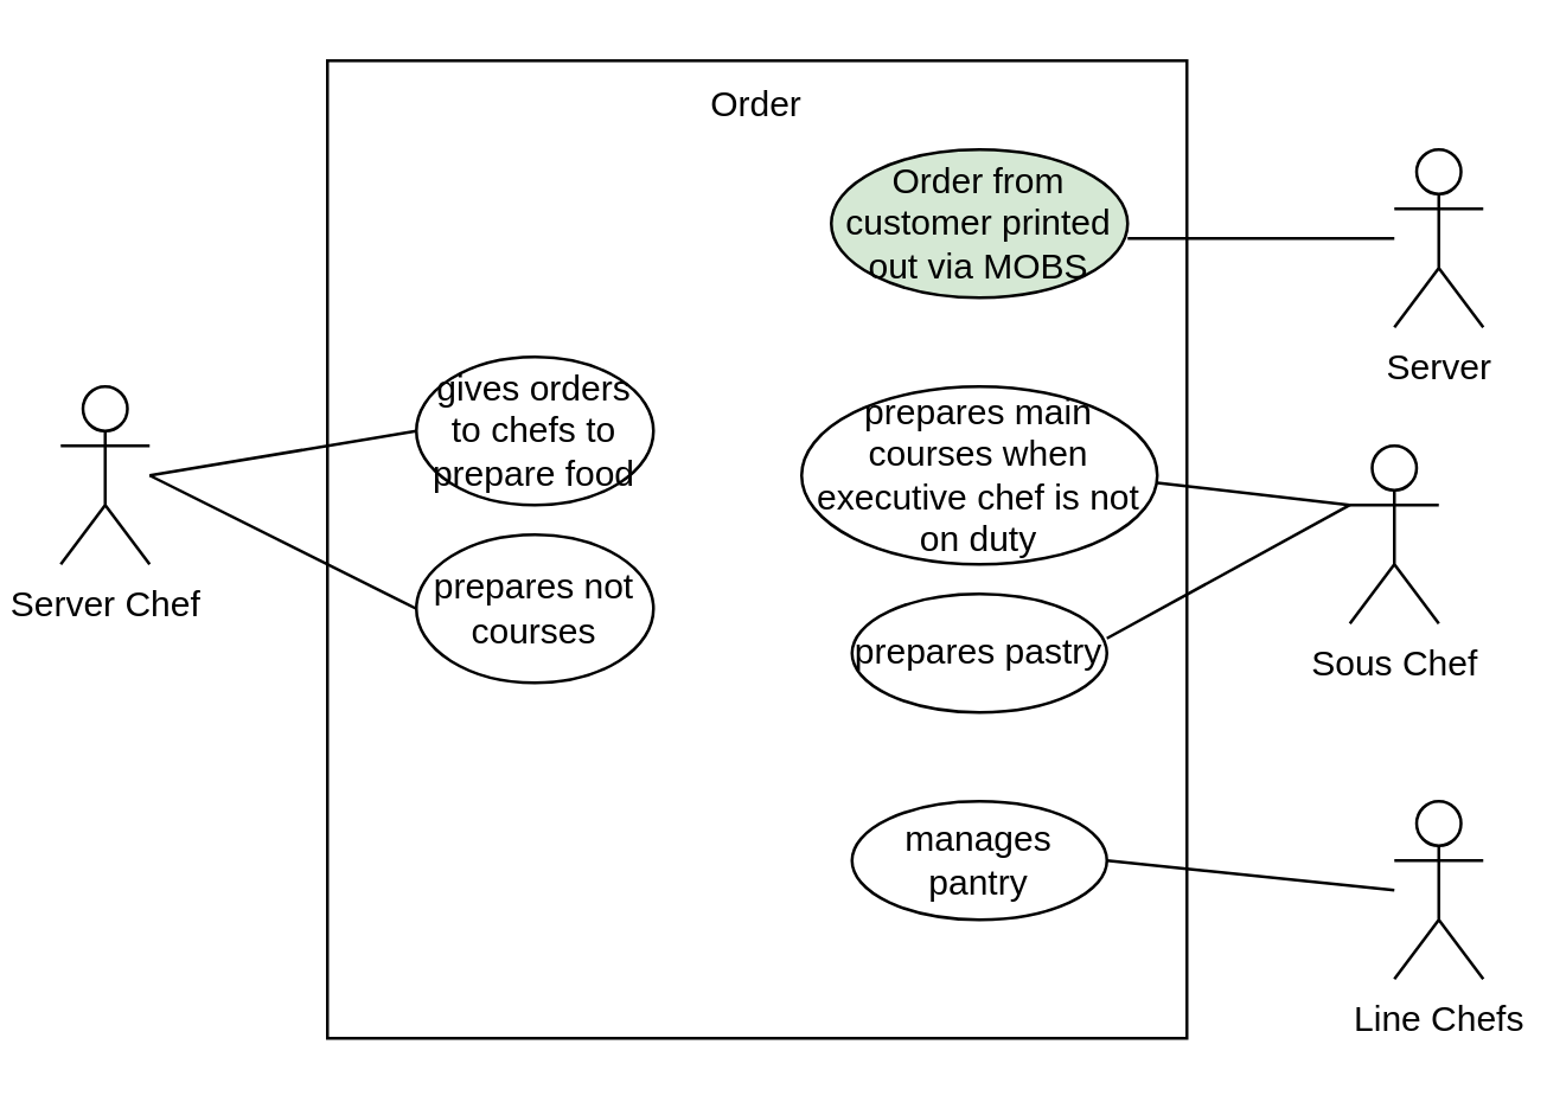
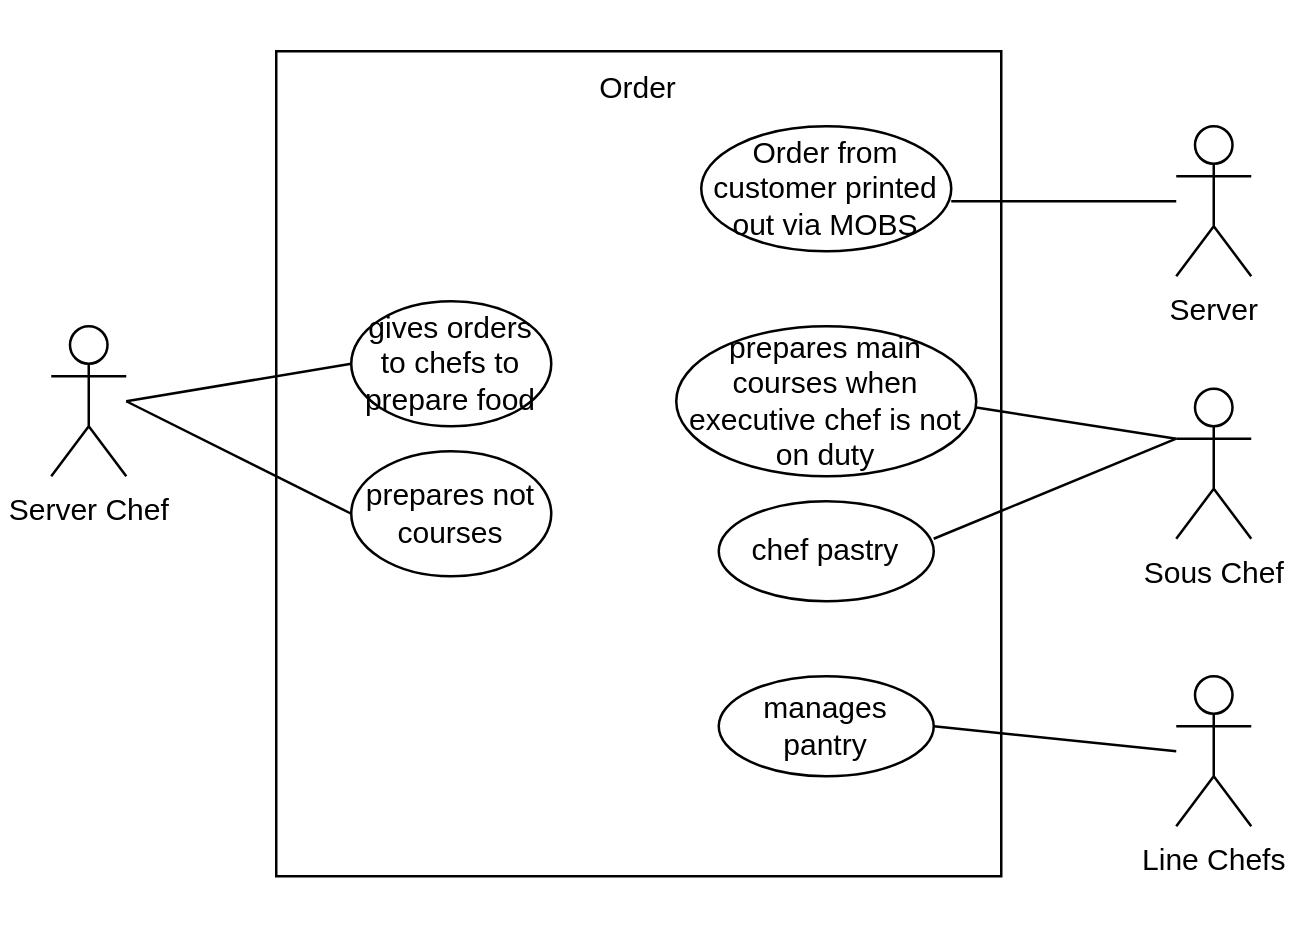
- <mxCell id="6" value="Order from customer printed out via MOBS" style="ellipse;whiteSpace=wrap;html=1;fillColor=#d5e8d4;" vertex="1" parent="1"><mxGeometry x="280" y="50" width="100" height="50" as="geometry" /></mxCell>
+ <mxCell id="6" value="Order from customer printed out via MOBS" style="ellipse;whiteSpace=wrap;html=1;" vertex="1" parent="1"><mxGeometry x="280" y="50" width="100" height="50" as="geometry" /></mxCell>
- <mxCell id="5" value="Sous Chef" style="shape=umlActor;verticalLabelPosition=bottom;verticalAlign=top;html=1;outlineConnect=0;" vertex="1" parent="1"><mxGeometry x="455" y="150" width="30" height="60" as="geometry" /></mxCell>
+ <mxCell id="5" value="Sous Chef" style="shape=umlActor;verticalLabelPosition=bottom;verticalAlign=top;html=1;outlineConnect=0;" vertex="1" parent="1"><mxGeometry x="470" y="155" width="30" height="60" as="geometry" /></mxCell>
- <mxCell id="11" value="prepares pastry" style="ellipse;whiteSpace=wrap;html=1;" vertex="1" parent="1"><mxGeometry x="287" y="200" width="86" height="40" as="geometry" /></mxCell>
+ <mxCell id="11" value="chef pastry" style="ellipse;whiteSpace=wrap;html=1;" vertex="1" parent="1"><mxGeometry x="287" y="200" width="86" height="40" as="geometry" /></mxCell>
